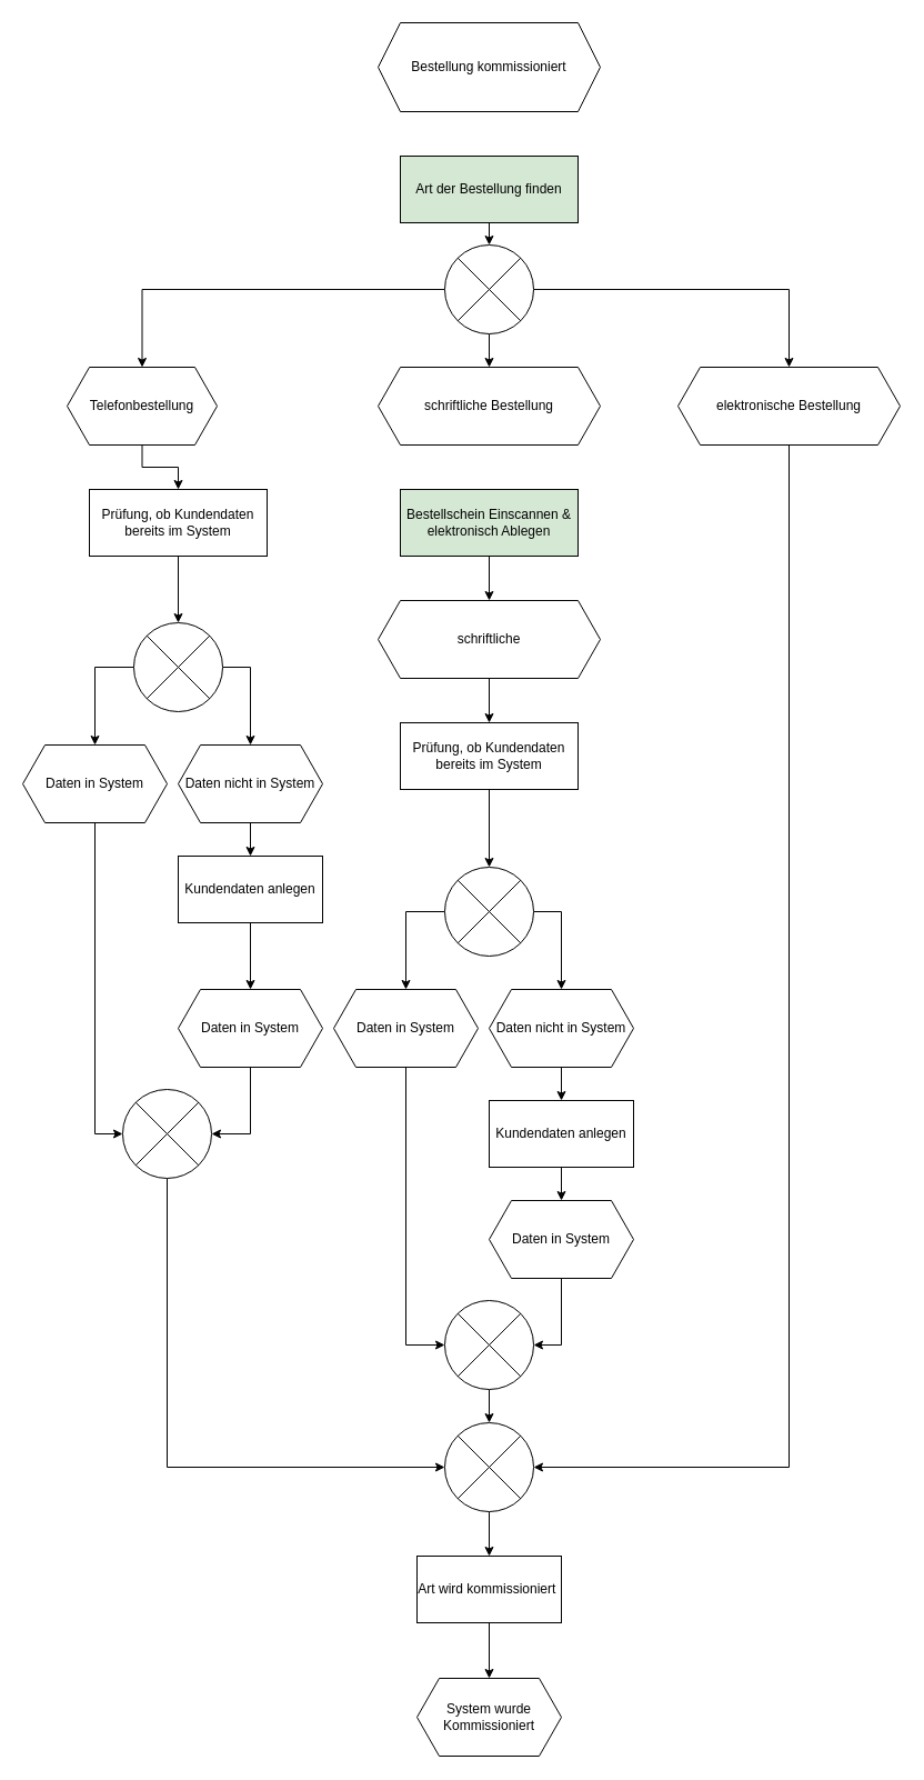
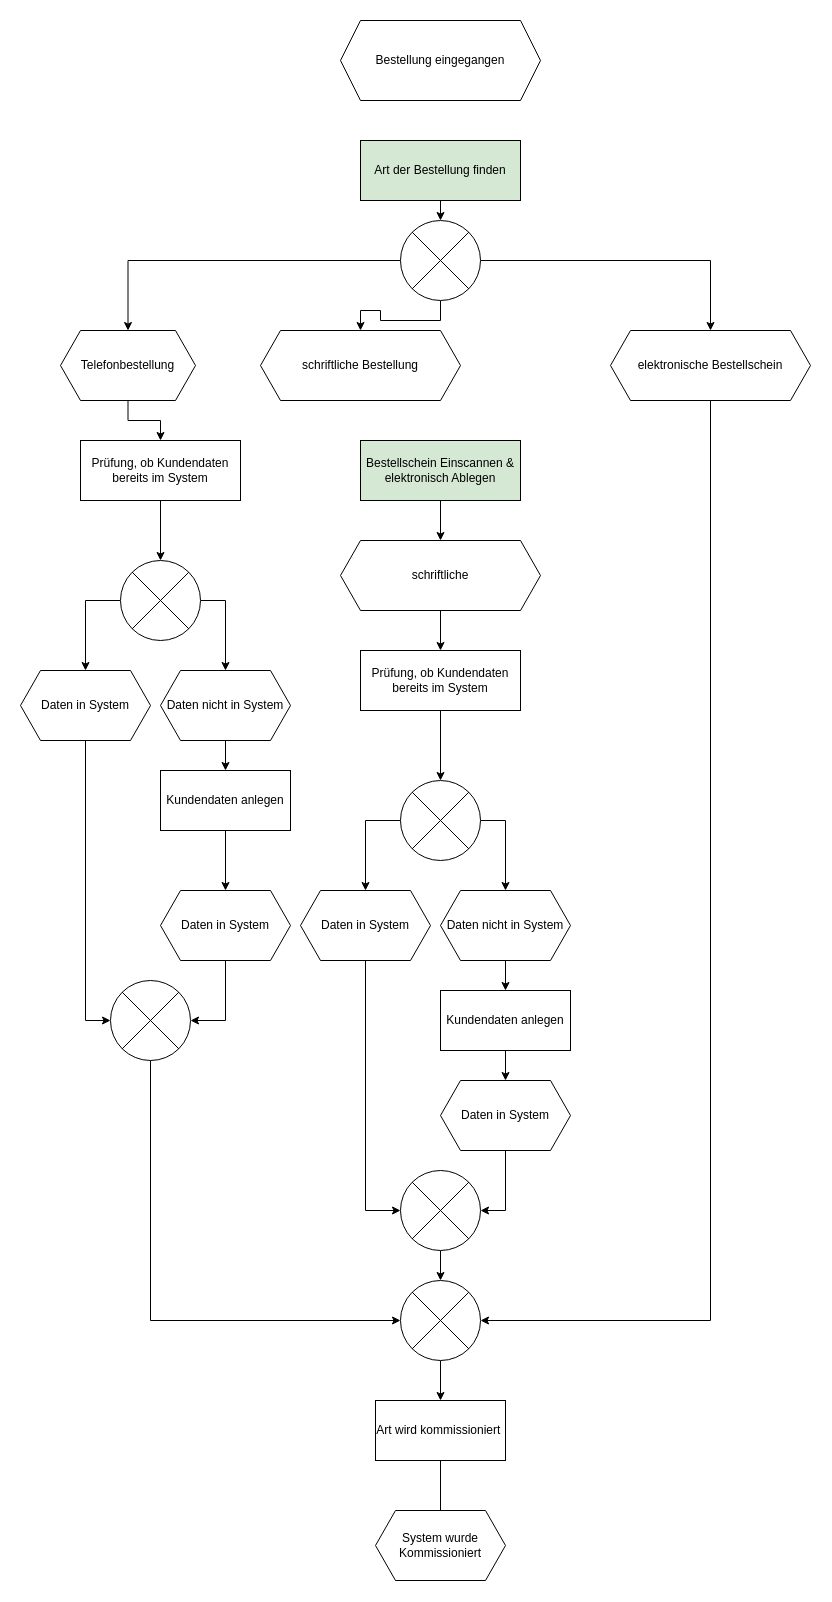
- <mxCell id="2" value="Bestellung kommissioniert" style="shape=hexagon;perimeter=hexagonPerimeter2;whiteSpace=wrap;html=1;fixedSize=1;" parent="1" vertex="1"><mxGeometry x="340" y="20" width="200" height="80" as="geometry" /></mxCell>
+ <mxCell id="2" value="Bestellung eingegangen" style="shape=hexagon;perimeter=hexagonPerimeter2;whiteSpace=wrap;html=1;fixedSize=1;" parent="1" vertex="1"><mxGeometry x="340" y="20" width="200" height="80" as="geometry" /></mxCell>
- <mxCell id="11" value="schriftliche Bestellung" style="shape=hexagon;perimeter=hexagonPerimeter2;whiteSpace=wrap;html=1;fixedSize=1;" parent="1" vertex="1"><mxGeometry x="340" y="330" width="200" height="70" as="geometry" /></mxCell>
+ <mxCell id="11" value="schriftliche Bestellung" style="shape=hexagon;perimeter=hexagonPerimeter2;whiteSpace=wrap;html=1;fixedSize=1;" parent="1" vertex="1"><mxGeometry x="260" y="330" width="200" height="70" as="geometry" /></mxCell>
- <mxCell id="13" value="elektronische Bestellung" style="shape=hexagon;perimeter=hexagonPerimeter2;whiteSpace=wrap;html=1;fixedSize=1;" parent="1" vertex="1"><mxGeometry x="610" y="330" width="200" height="70" as="geometry" /></mxCell>
+ <mxCell id="13" value="elektronische Bestellschein" style="shape=hexagon;perimeter=hexagonPerimeter2;whiteSpace=wrap;html=1;fixedSize=1;" parent="1" vertex="1"><mxGeometry x="610" y="330" width="200" height="70" as="geometry" /></mxCell>
- <mxCell id="50" style="edgeStyle=orthogonalEdgeStyle;rounded=0;orthogonalLoop=1;jettySize=auto;html=1;exitX=0.5;exitY=1;exitDx=0;exitDy=0;entryX=0.5;entryY=0;entryDx=0;entryDy=0;" parent="1" source="51" target="52" edge="1"><mxGeometry relative="1" as="geometry" /></mxCell>
+ <mxCell id="50" style="edgeStyle=orthogonalEdgeStyle;rounded=0;orthogonalLoop=1;jettySize=auto;html=1;exitX=0.5;exitY=1;exitDx=0;exitDy=0;entryX=0.5;entryY=0;entryDx=0;entryDy=0;endArrow=none;" parent="1" source="51" target="52" edge="1"><mxGeometry relative="1" as="geometry" /></mxCell>
